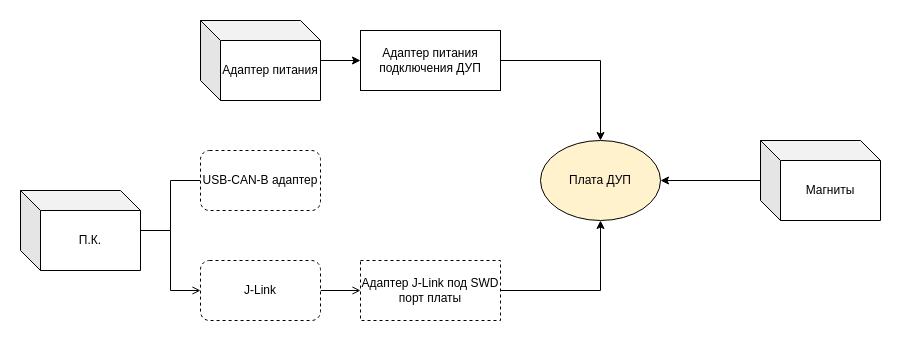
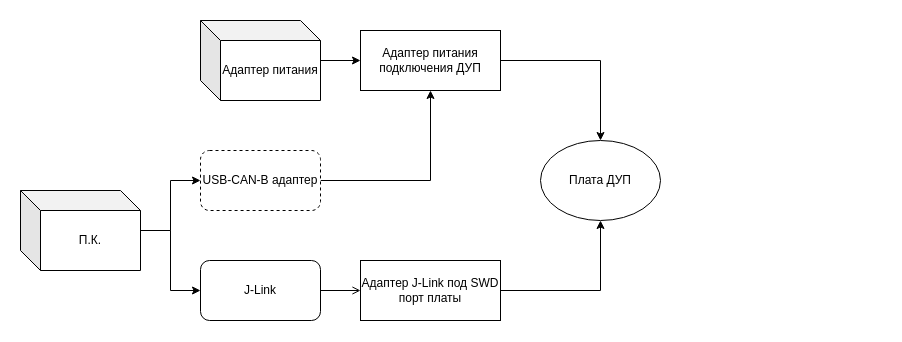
- <mxCell id="2" style="edgeStyle=orthogonalEdgeStyle;rounded=0;orthogonalLoop=1;jettySize=auto;html=1;endArrow=none;" parent="1" source="4" target="6" edge="1"><mxGeometry relative="1" as="geometry" /></mxCell>
+ <mxCell id="2" style="edgeStyle=orthogonalEdgeStyle;rounded=0;orthogonalLoop=1;jettySize=auto;html=1;" parent="1" source="4" target="6" edge="1"><mxGeometry relative="1" as="geometry" /></mxCell>
+ <mxCell id="5" style="edgeStyle=orthogonalEdgeStyle;rounded=0;orthogonalLoop=1;jettySize=auto;html=1;entryX=0.5;entryY=1;entryDx=0;entryDy=0;" parent="1" source="6" target="13" edge="1"><mxGeometry relative="1" as="geometry" /></mxCell>
- <mxCell id="11" value="Плата ДУП" style="ellipse;whiteSpace=wrap;html=1;fillColor=#fff2cc;" parent="1" vertex="1"><mxGeometry x="540" y="140" width="120" height="80" as="geometry" /></mxCell>
+ <mxCell id="11" value="Плата ДУП" style="ellipse;whiteSpace=wrap;html=1;" parent="1" vertex="1"><mxGeometry x="540" y="140" width="120" height="80" as="geometry" /></mxCell>
- <mxCell id="16" style="edgeStyle=orthogonalEdgeStyle;rounded=0;orthogonalLoop=1;jettySize=auto;html=1;entryX=1;entryY=0.5;entryDx=0;entryDy=0;" parent="1" source="17" target="11" edge="1"><mxGeometry relative="1" as="geometry" /></mxCell>
- <mxCell id="17" value="Магниты" style="shape=cube;whiteSpace=wrap;html=1;boundedLbl=1;backgroundOutline=1;darkOpacity=0.05;darkOpacity2=0.1;" parent="1" vertex="1"><mxGeometry x="760" y="140" width="120" height="80" as="geometry" /></mxCell>
- <mxCell id="3" style="edgeStyle=orthogonalEdgeStyle;rounded=0;orthogonalLoop=1;jettySize=auto;html=1;endArrow=open;" parent="1" source="4" target="8" edge="1"><mxGeometry relative="1" as="geometry" /></mxCell>
+ <mxCell id="3" style="edgeStyle=orthogonalEdgeStyle;rounded=0;orthogonalLoop=1;jettySize=auto;html=1;" parent="1" source="4" target="8" edge="1"><mxGeometry relative="1" as="geometry" /></mxCell>
- <mxCell id="8" value="J-Link" style="rounded=1;whiteSpace=wrap;html=1;dashed=1;" parent="1" vertex="1"><mxGeometry x="200" y="260" width="120" height="60" as="geometry" /></mxCell>
+ <mxCell id="8" value="J-Link" style="rounded=1;whiteSpace=wrap;html=1;" parent="1" vertex="1"><mxGeometry x="200" y="260" width="120" height="60" as="geometry" /></mxCell>
- <mxCell id="10" value="Адаптер J-Link под SWD порт платы" style="rounded=0;whiteSpace=wrap;html=1;dashed=1;" parent="1" vertex="1"><mxGeometry x="360" y="260" width="140" height="60" as="geometry" /></mxCell>
+ <mxCell id="10" value="Адаптер J-Link под SWD порт платы" style="rounded=0;whiteSpace=wrap;html=1;" parent="1" vertex="1"><mxGeometry x="360" y="260" width="140" height="60" as="geometry" /></mxCell>
